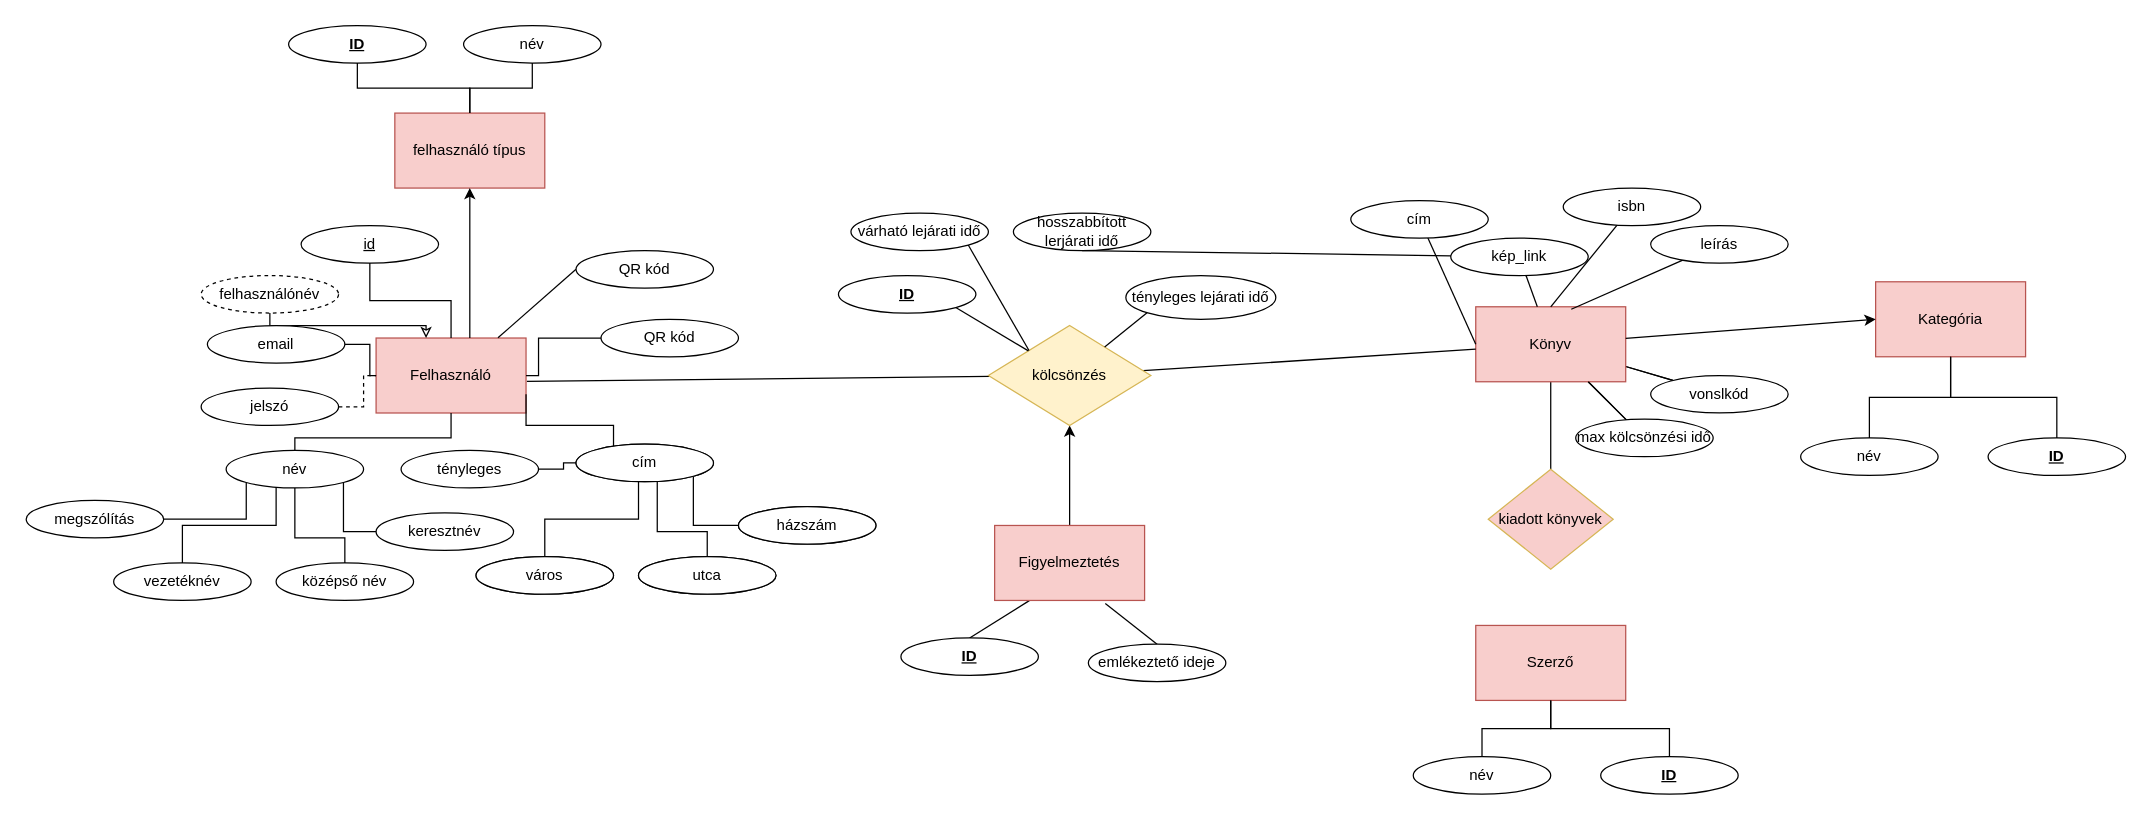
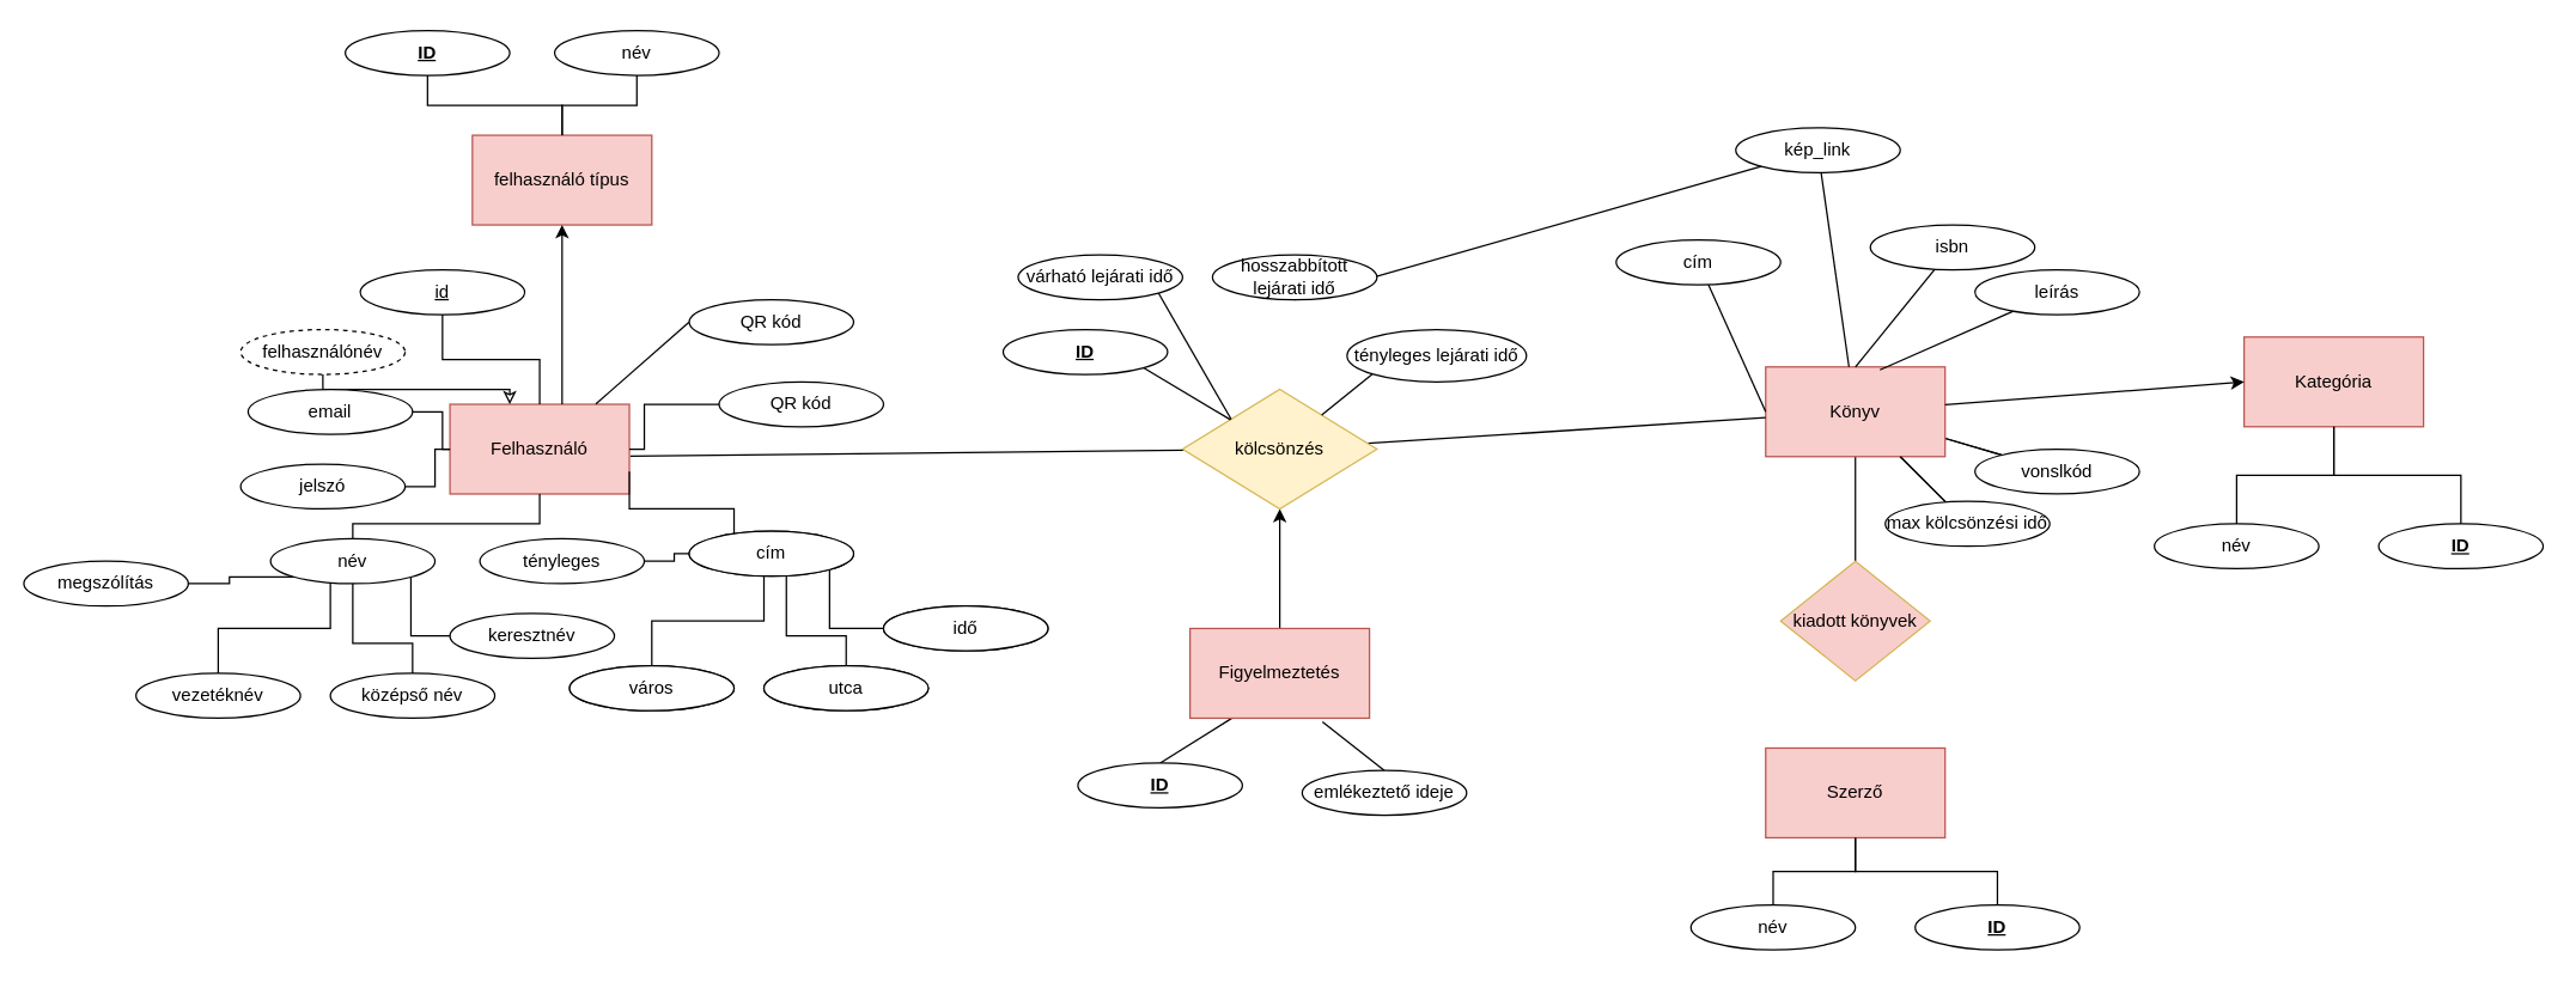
- <mxCell id="79" value="hosszabbított lerjárati idő" style="ellipse;whiteSpace=wrap;html=1;" parent="1" vertex="1"><mxGeometry x="810" y="170" width="110" height="30" as="geometry" /></mxCell>
+ <mxCell id="79" value="hosszabbított lejárati idő" style="ellipse;whiteSpace=wrap;html=1;" parent="1" vertex="1"><mxGeometry x="810" y="170" width="110" height="30" as="geometry" /></mxCell>
- <mxCell id="54" value="kép_link" style="ellipse;whiteSpace=wrap;html=1;" parent="1" vertex="1"><mxGeometry x="1160" y="190" width="110" height="30" as="geometry" /></mxCell>
+ <mxCell id="54" value="kép_link" style="ellipse;whiteSpace=wrap;html=1;" parent="1" vertex="1"><mxGeometry x="1160" y="85" width="110" height="30" as="geometry" /></mxCell>
- <mxCell id="26" value="" style="edgeStyle=orthogonalEdgeStyle;rounded=0;orthogonalLoop=1;jettySize=auto;html=1;endArrow=none;endFill=0;dashed=1;" parent="1" source="27" target="2" edge="1"><mxGeometry relative="1" as="geometry" /></mxCell>
+ <mxCell id="26" value="" style="edgeStyle=orthogonalEdgeStyle;rounded=0;orthogonalLoop=1;jettySize=auto;html=1;endArrow=none;endFill=0;" parent="1" source="27" target="2" edge="1"><mxGeometry relative="1" as="geometry" /></mxCell>
- <mxCell id="12" value="megszólítás" style="ellipse;whiteSpace=wrap;html=1;" parent="1" vertex="1"><mxGeometry x="20" y="400" width="110" height="30" as="geometry" /></mxCell>
+ <mxCell id="12" value="megszólítás" style="ellipse;whiteSpace=wrap;html=1;" parent="1" vertex="1"><mxGeometry x="15" y="375" width="110" height="30" as="geometry" /></mxCell>
- <mxCell id="40" value="házszám" style="ellipse;whiteSpace=wrap;html=1;" parent="1" vertex="1"><mxGeometry x="590" y="405" width="110" height="30" as="geometry" /></mxCell>
+ <mxCell id="40" value="idő" style="ellipse;whiteSpace=wrap;html=1;" parent="1" vertex="1"><mxGeometry x="590" y="405" width="110" height="30" as="geometry" /></mxCell>
